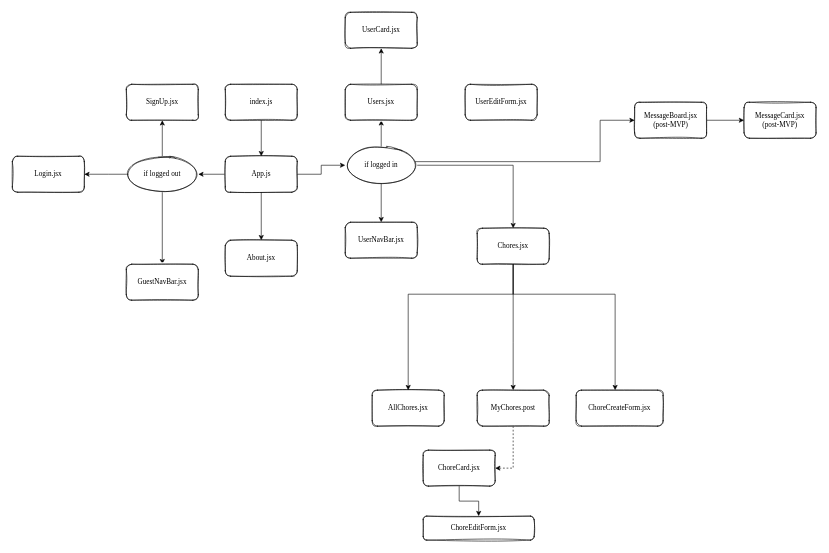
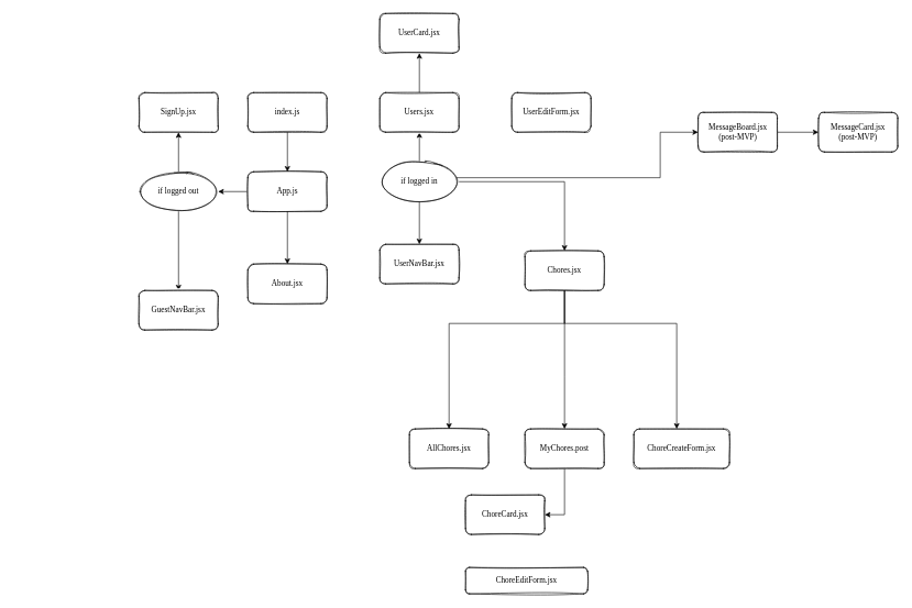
- <mxCell id="6" value="" style="edgeStyle=orthogonalEdgeStyle;rounded=0;orthogonalLoop=1;jettySize=auto;html=1;fontFamily=Comic Sans MS;" parent="1" source="7" target="21" edge="1"><mxGeometry relative="1" as="geometry" /></mxCell>
- <mxCell id="8" value="Login.jsx" style="rounded=1;whiteSpace=wrap;html=1;sketch=1;fontFamily=Comic Sans MS;" parent="1" vertex="1"><mxGeometry x="20" y="260" width="120" height="60" as="geometry" /></mxCell>
- <mxCell id="2" value="" style="edgeStyle=orthogonalEdgeStyle;rounded=0;orthogonalLoop=1;jettySize=auto;html=1;fontFamily=Comic Sans MS;" parent="1" source="13" target="8" edge="1"><mxGeometry relative="1" as="geometry"><Array as="points"><mxPoint x="180" y="290" /><mxPoint x="180" y="290" /></Array></mxGeometry></mxCell>
- <mxCell id="37" value="" style="edgeStyle=orthogonalEdgeStyle;rounded=0;orthogonalLoop=1;jettySize=auto;html=1;fontFamily=Comic Sans MS;entryX=1;entryY=0.5;entryDx=0;entryDy=0;dashed=1;" parent="1" source="38" target="25" edge="1"><mxGeometry relative="1" as="geometry"><mxPoint x="1195" y="790" as="targetPoint" /><Array as="points"><mxPoint x="855" y="780" /></Array></mxGeometry></mxCell>
+ <mxCell id="37" value="" style="edgeStyle=orthogonalEdgeStyle;rounded=0;orthogonalLoop=1;jettySize=auto;html=1;fontFamily=Comic Sans MS;entryX=1;entryY=0.5;entryDx=0;entryDy=0;" parent="1" source="38" target="25" edge="1"><mxGeometry relative="1" as="geometry"><mxPoint x="1195" y="790" as="targetPoint" /><Array as="points"><mxPoint x="855" y="780" /></Array></mxGeometry></mxCell>
- <mxCell id="24" value="" style="edgeStyle=orthogonalEdgeStyle;rounded=0;orthogonalLoop=1;jettySize=auto;html=1;fontFamily=Comic Sans MS;" parent="1" source="25" target="33" edge="1"><mxGeometry relative="1" as="geometry" /></mxCell>
